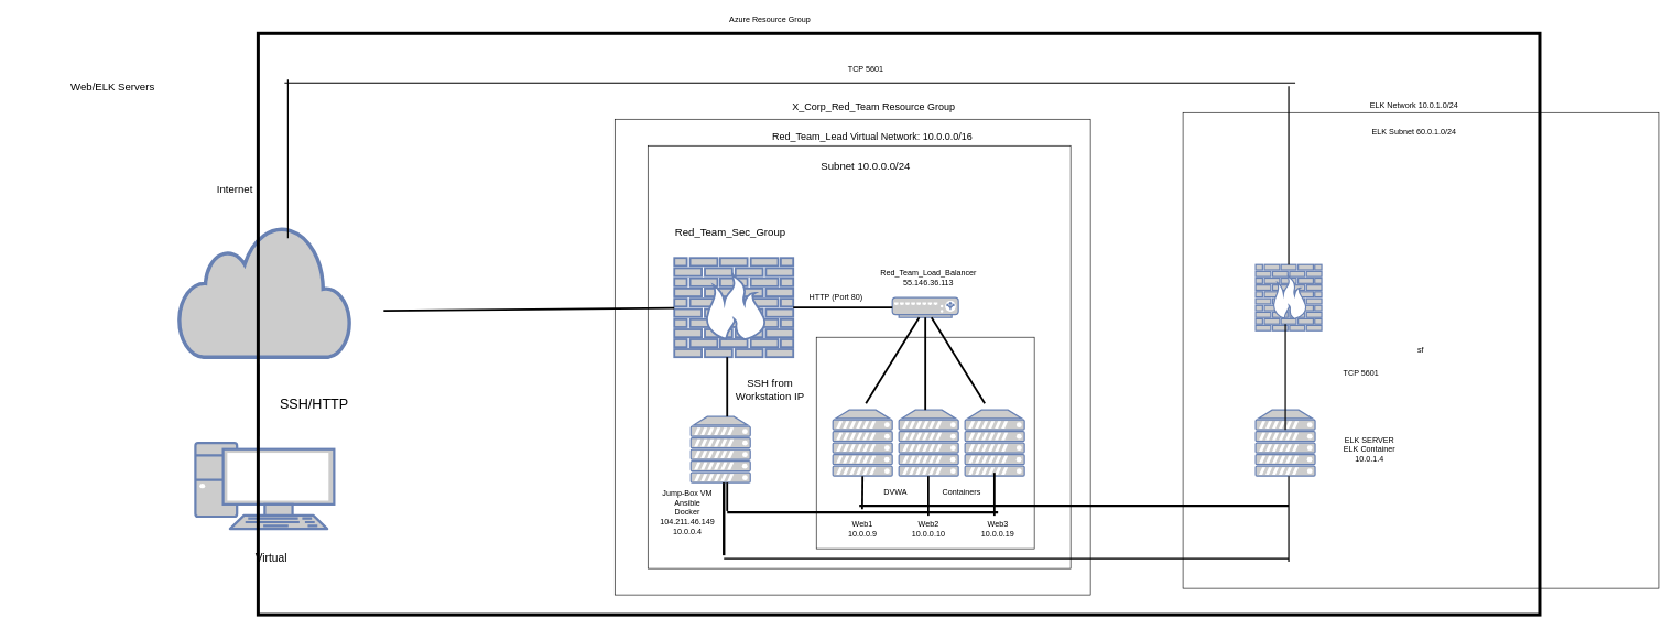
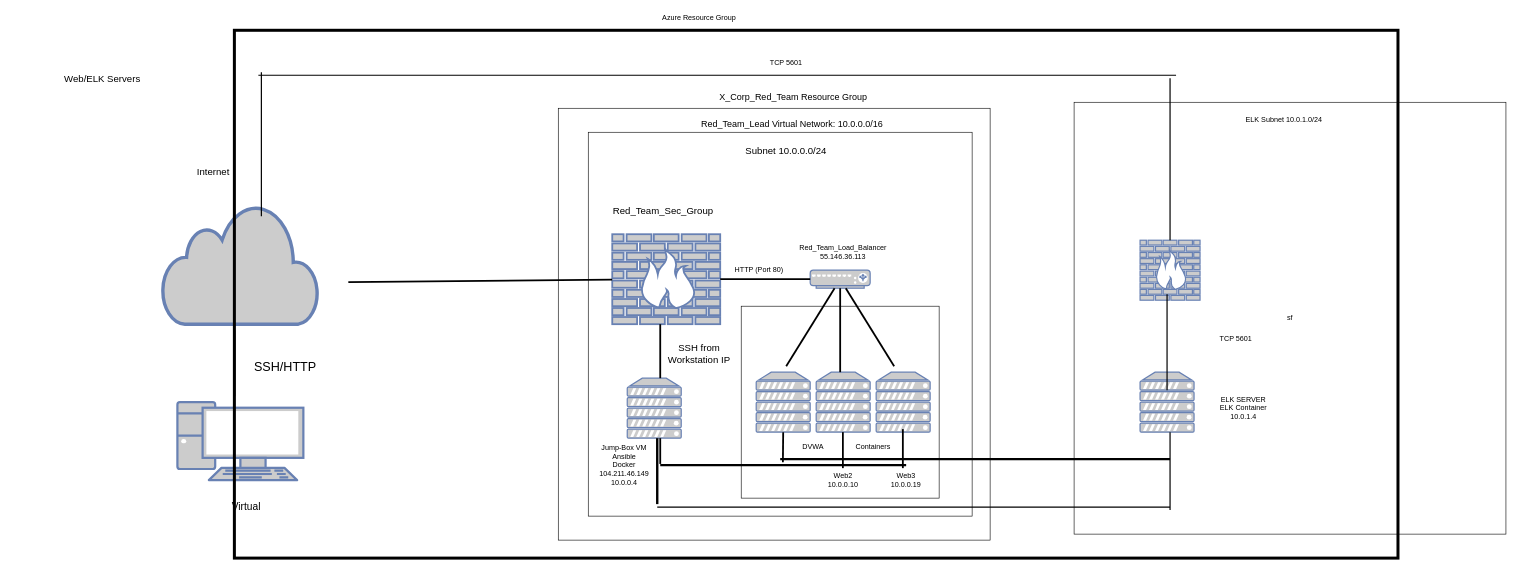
- <mxCell id="57" value="ELK Network 10.0.1.0/24" style="text;html=1;strokeColor=none;fillColor=none;align=center;verticalAlign=middle;whiteSpace=wrap;rounded=0;" vertex="1" parent="1"><mxGeometry x="2010" y="150" width="260" height="20" as="geometry" /></mxCell>
- <mxCell id="56" value="ELK Subnet 60.0.1.0/24" style="text;html=1;strokeColor=none;fillColor=none;align=center;verticalAlign=middle;whiteSpace=wrap;rounded=0;" vertex="1" parent="1"><mxGeometry x="2010" y="190" width="260" height="20" as="geometry" /></mxCell>
+ <mxCell id="56" value="ELK Subnet 10.0.1.0/24" style="text;html=1;strokeColor=none;fillColor=none;align=center;verticalAlign=middle;whiteSpace=wrap;rounded=0;" vertex="1" parent="1"><mxGeometry x="2010" y="190" width="260" height="20" as="geometry" /></mxCell>
- <mxCell id="13" value="Web1&lt;br&gt;10.0.0.9" style="text;html=1;strokeColor=none;fillColor=none;align=center;verticalAlign=middle;whiteSpace=wrap;rounded=0;" parent="1" vertex="1"><mxGeometry x="1285" y="790" width="40" height="20" as="geometry" /></mxCell>
